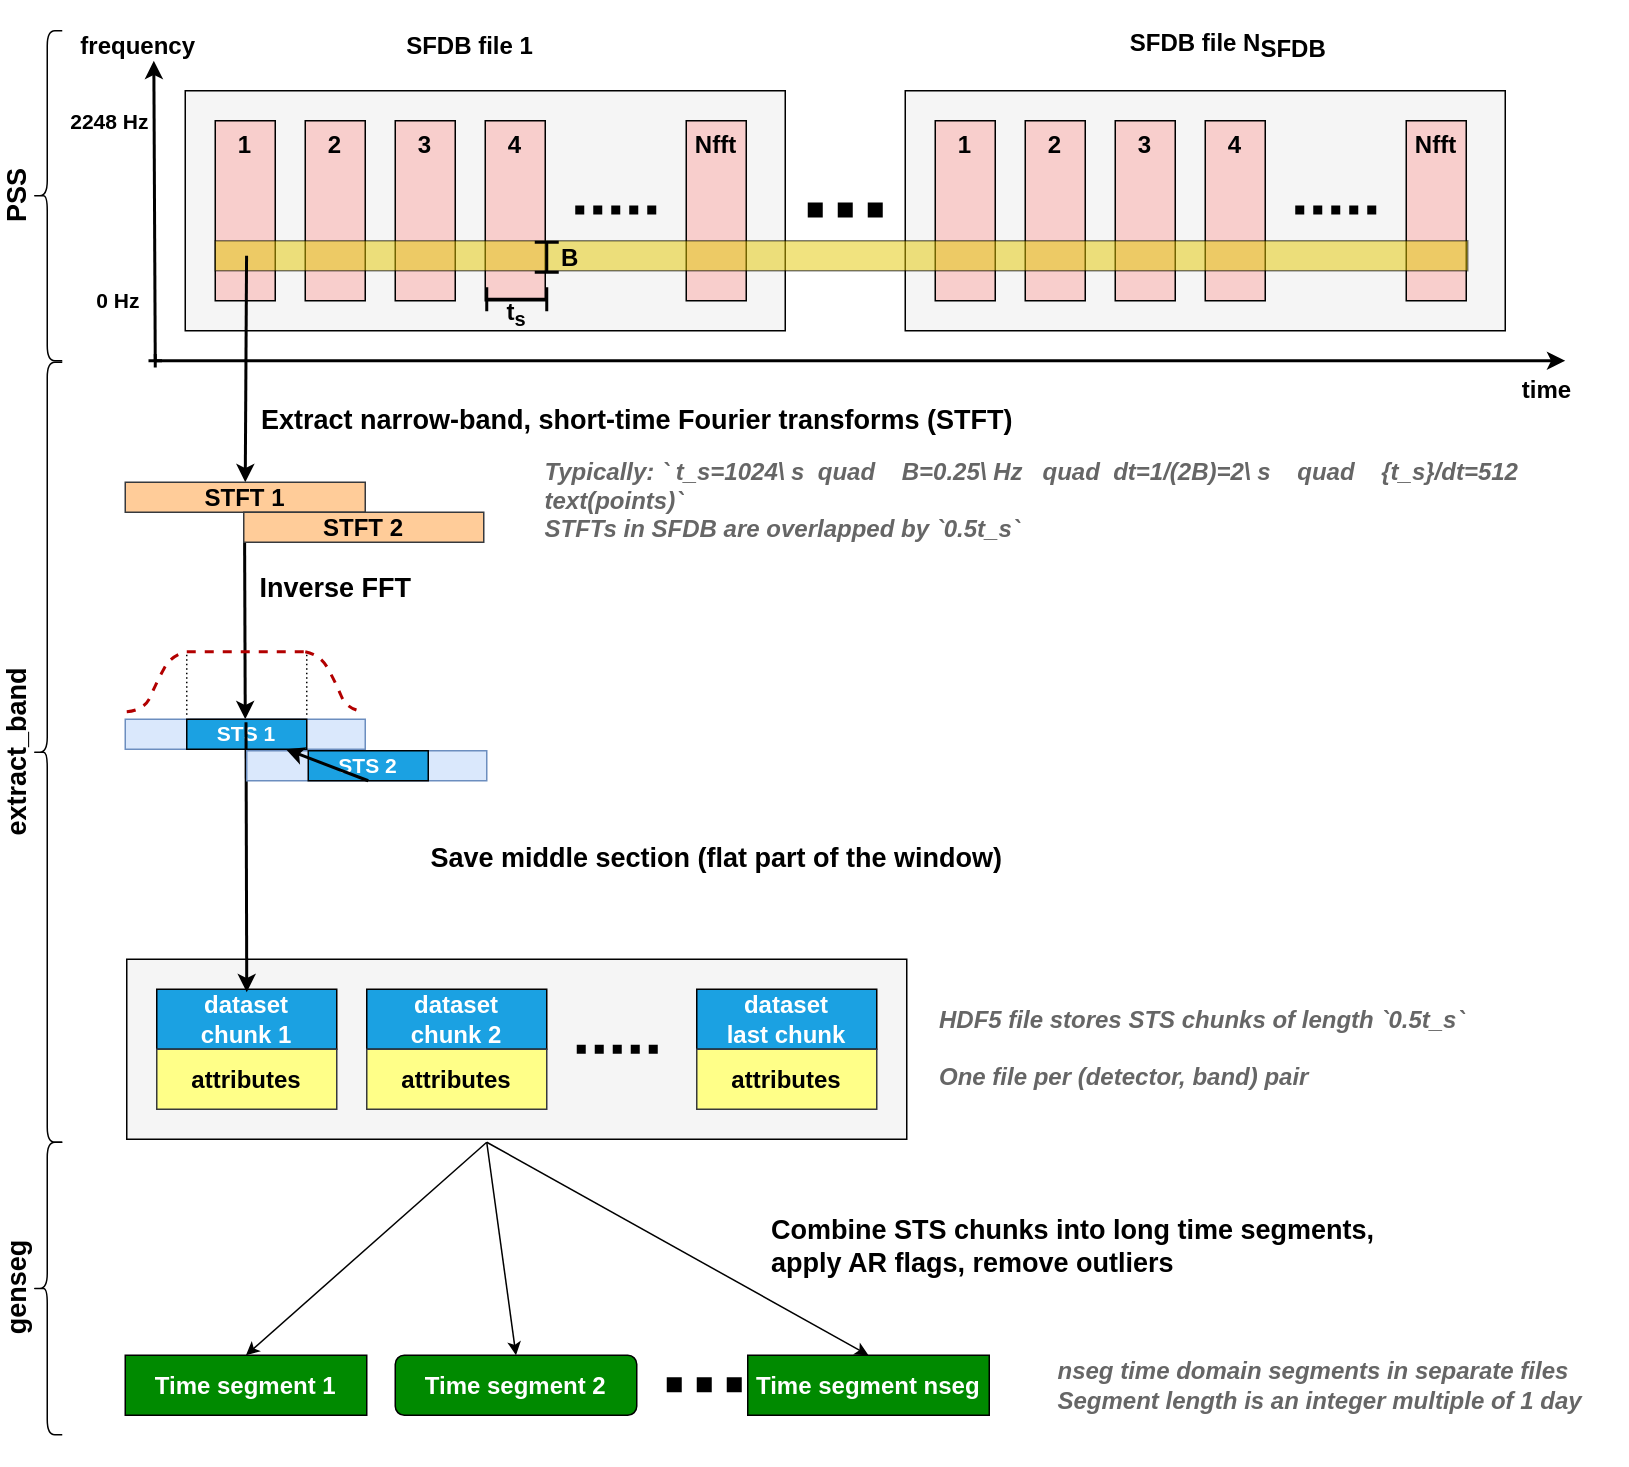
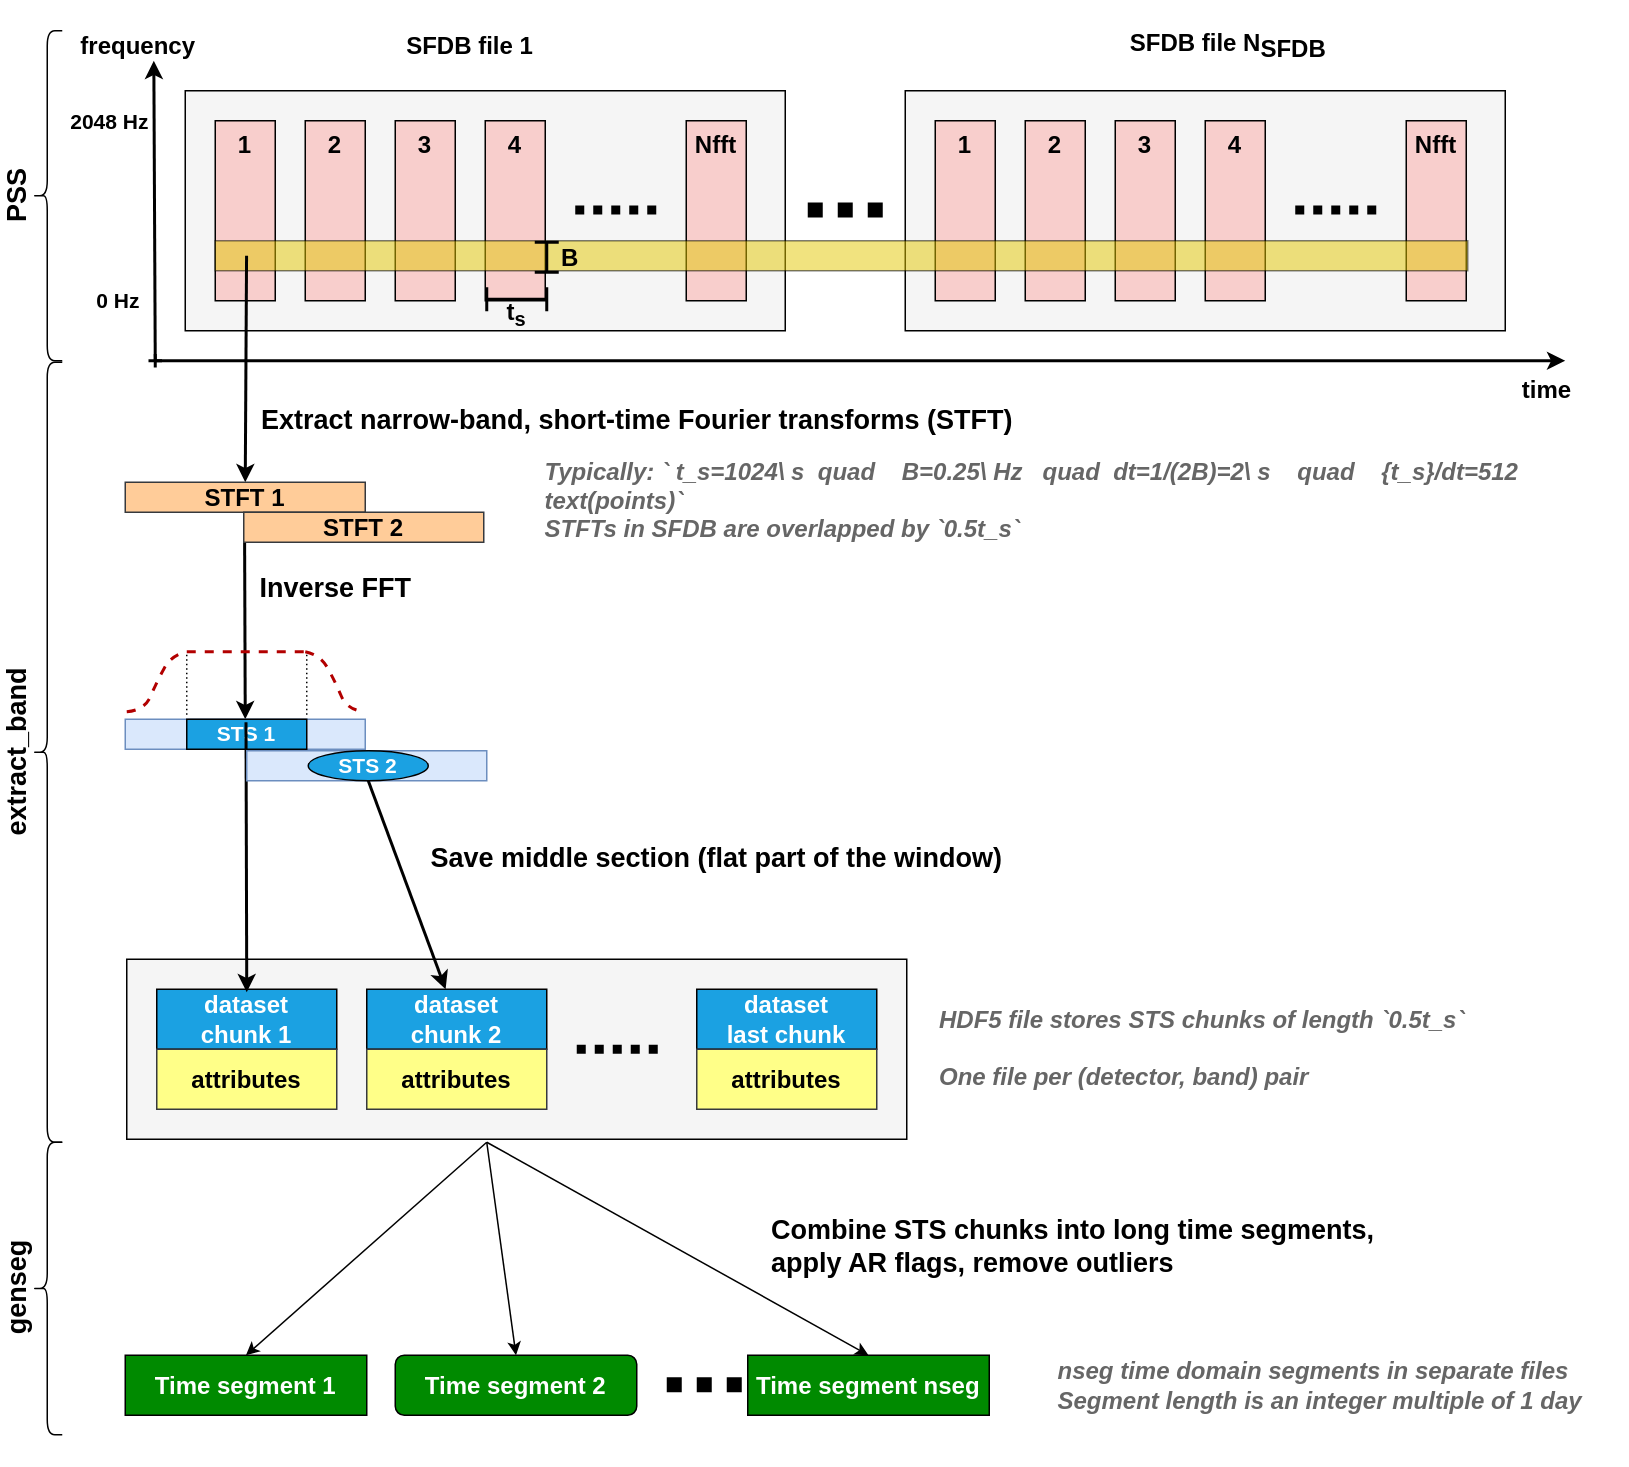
- <mxCell id="5" value="&lt;font size=&quot;1&quot; color=&quot;#000000&quot;&gt;&lt;b style=&quot;font-size: 14px;&quot;&gt;2248 Hz&lt;/b&gt;&lt;/font&gt;" style="text;strokeColor=none;align=right;fillColor=none;html=1;verticalAlign=middle;whiteSpace=wrap;rounded=0;" vertex="1" parent="1"><mxGeometry x="40" y="71" width="60" height="20" as="geometry" /></mxCell>
+ <mxCell id="5" value="&lt;font size=&quot;1&quot; color=&quot;#000000&quot;&gt;&lt;b style=&quot;font-size: 14px;&quot;&gt;2048 Hz&lt;/b&gt;&lt;/font&gt;" style="text;strokeColor=none;align=right;fillColor=none;html=1;verticalAlign=middle;whiteSpace=wrap;rounded=0;" vertex="1" parent="1"><mxGeometry x="40" y="71" width="60" height="20" as="geometry" /></mxCell>
- <mxCell id="72" value="&lt;font style=&quot;font-size: 14px;&quot;&gt;&lt;b&gt;STS 2&lt;/b&gt;&lt;/font&gt;" style="rounded=0;whiteSpace=wrap;html=1;fillColor=#1ba1e2;strokeColor=#000000;fontColor=#ffffff;" vertex="1" parent="1"><mxGeometry x="204" y="500" width="80" height="20" as="geometry" /></mxCell>
+ <mxCell id="72" value="&lt;font style=&quot;font-size: 14px;&quot;&gt;&lt;b&gt;STS 2&lt;/b&gt;&lt;/font&gt;" style="ellipse;whiteSpace=wrap;html=1;fillColor=#1ba1e2;strokeColor=#000000;fontColor=#ffffff;" vertex="1" parent="1"><mxGeometry x="204" y="500" width="80" height="20" as="geometry" /></mxCell>
- <mxCell id="73" value="" style="endArrow=classic;html=1;rounded=0;strokeWidth=2;strokeColor=#000000;exitX=0.5;exitY=1;exitDx=0;exitDy=0;" edge="1" parent="1" source="72" target="35"><mxGeometry width="50" height="50" relative="1" as="geometry"><mxPoint x="182.5" y="501" as="sourcePoint" /><mxPoint x="183" y="681" as="targetPoint" /></mxGeometry></mxCell>
+ <mxCell id="73" value="" style="endArrow=classic;html=1;rounded=0;strokeWidth=2;strokeColor=#000000;exitX=0.5;exitY=1;exitDx=0;exitDy=0;" edge="1" parent="1" source="72" target="49"><mxGeometry width="50" height="50" relative="1" as="geometry"><mxPoint x="182.5" y="501" as="sourcePoint" /><mxPoint x="183" y="681" as="targetPoint" /></mxGeometry></mxCell>
